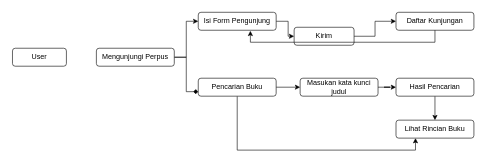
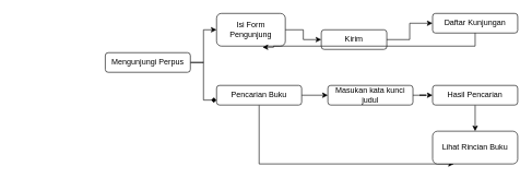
- <mxCell id="7" value="Isi Form Pengunjung" style="rounded=1;whiteSpace=wrap;html=1;" vertex="1" parent="1"><mxGeometry x="330" y="20" width="130" height="30" as="geometry" /></mxCell>
+ <mxCell id="7" value="Isi Form Pengunjung" style="rounded=1;whiteSpace=wrap;html=1;" vertex="1" parent="1"><mxGeometry x="330" y="20" width="105" height="50" as="geometry" /></mxCell>
- <mxCell id="2" value="User" style="rounded=1;whiteSpace=wrap;html=1;" vertex="1" parent="1"><mxGeometry x="20" y="80" width="90" height="30" as="geometry" /></mxCell>
- <mxCell id="18" value="Lihat Rincian Buku" style="rounded=1;whiteSpace=wrap;html=1;movable=1;resizable=1;rotatable=1;deletable=1;editable=1;locked=0;connectable=1;" vertex="1" parent="1"><mxGeometry x="660" y="200" width="130" height="30" as="geometry" /></mxCell>
+ <mxCell id="18" value="Lihat Rincian Buku" style="rounded=1;whiteSpace=wrap;html=1;movable=1;resizable=1;rotatable=1;deletable=1;editable=1;locked=0;connectable=1;" vertex="1" parent="1"><mxGeometry x="660" y="200" width="130" height="50" as="geometry" /></mxCell>
